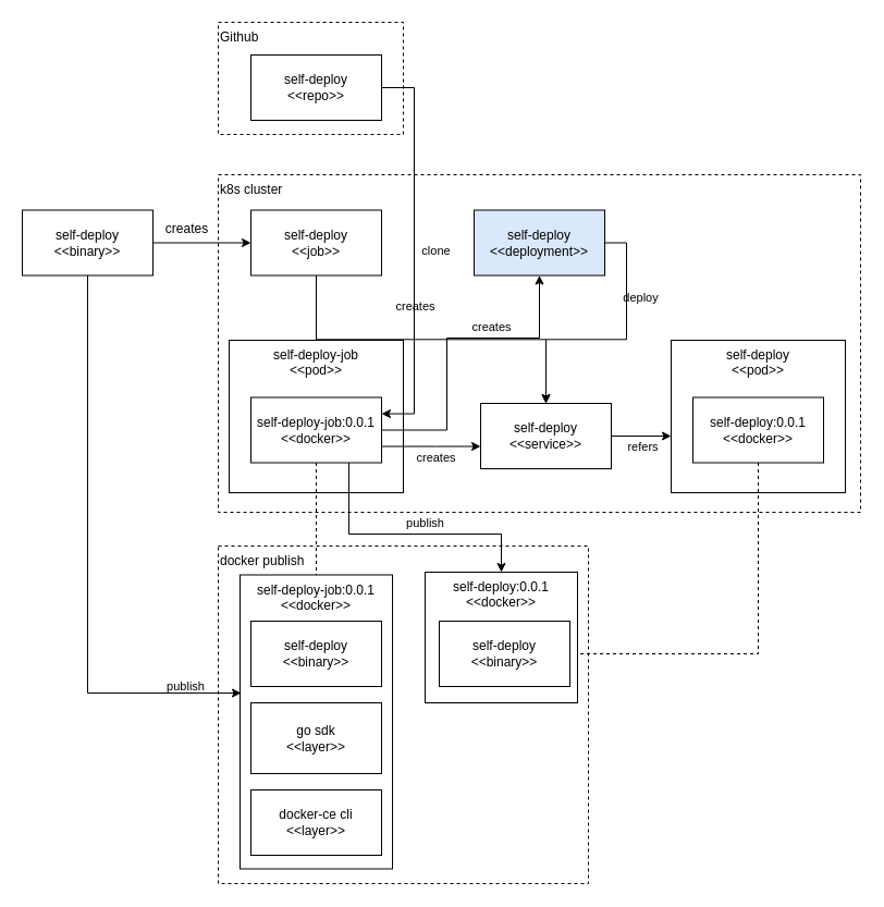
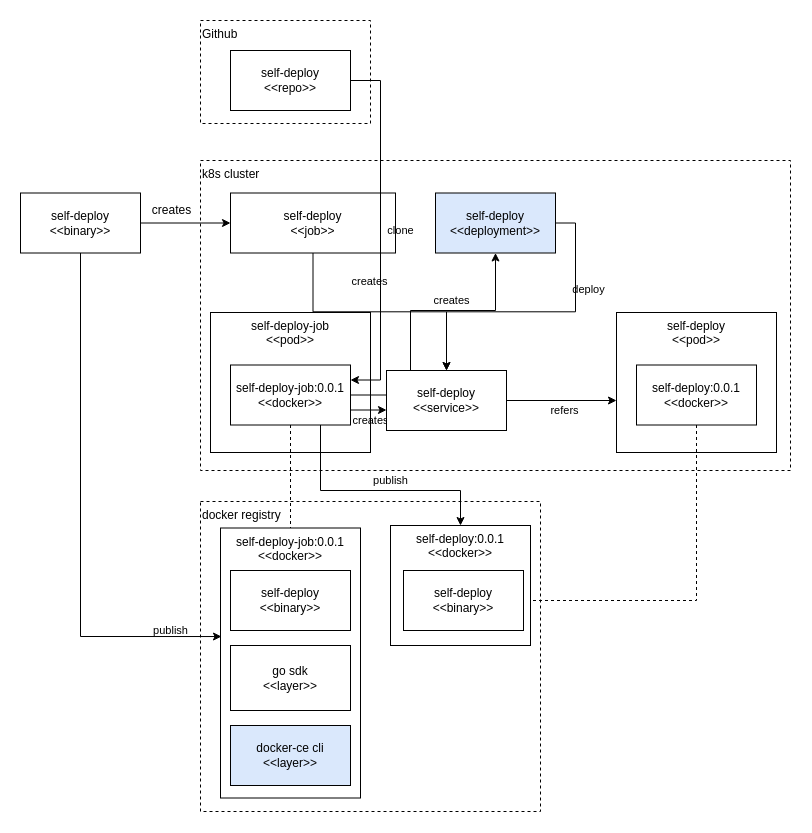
- <mxCell id="17" value="self-deploy &lt;br&gt;&amp;lt;&amp;lt;job&amp;gt;&amp;gt;" style="rounded=0;whiteSpace=wrap;html=1;labelBackgroundColor=none;fillColor=#ffffff;fontColor=#000000;" vertex="1" parent="1"><mxGeometry x="230" y="192.5" width="120" height="60" as="geometry" /></mxCell>
+ <mxCell id="17" value="self-deploy &lt;br&gt;&amp;lt;&amp;lt;job&amp;gt;&amp;gt;" style="rounded=0;whiteSpace=wrap;html=1;labelBackgroundColor=none;fillColor=#ffffff;fontColor=#000000;" vertex="1" parent="1"><mxGeometry x="230" y="192.5" width="165" height="60" as="geometry" /></mxCell>
- <mxCell id="21" value="self-deploy &lt;br&gt;&amp;lt;&amp;lt;service&amp;gt;&amp;gt;" style="rounded=0;whiteSpace=wrap;html=1;labelBackgroundColor=none;fillColor=#ffffff;fontColor=#000000;" vertex="1" parent="1"><mxGeometry x="441" y="370" width="120" height="60" as="geometry" /></mxCell>
+ <mxCell id="21" value="self-deploy &lt;br&gt;&amp;lt;&amp;lt;service&amp;gt;&amp;gt;" style="rounded=0;whiteSpace=wrap;html=1;labelBackgroundColor=none;fillColor=#ffffff;fontColor=#000000;" vertex="1" parent="1"><mxGeometry x="386" y="370" width="120" height="60" as="geometry" /></mxCell>
- <mxCell id="4" value="docker publish" style="rounded=0;whiteSpace=wrap;html=1;dashed=1;align=left;verticalAlign=top;fillColor=none;labelBackgroundColor=none;" vertex="1" parent="1"><mxGeometry x="200" y="501" width="340" height="310" as="geometry" /></mxCell>
+ <mxCell id="4" value="docker registry" style="rounded=0;whiteSpace=wrap;html=1;dashed=1;align=left;verticalAlign=top;fillColor=none;labelBackgroundColor=none;" vertex="1" parent="1"><mxGeometry x="200" y="501" width="340" height="310" as="geometry" /></mxCell>
- <mxCell id="28" value="docker-ce cli&lt;br&gt;&amp;lt;&amp;lt;layer&amp;gt;&amp;gt;" style="rounded=0;whiteSpace=wrap;html=1;labelBackgroundColor=none;fillColor=#ffffff;fontColor=#000000;strokeColor=#000000;" vertex="1" parent="1"><mxGeometry x="230" y="725" width="120" height="60" as="geometry" /></mxCell>
+ <mxCell id="28" value="docker-ce cli&lt;br&gt;&amp;lt;&amp;lt;layer&amp;gt;&amp;gt;" style="rounded=0;whiteSpace=wrap;html=1;labelBackgroundColor=none;fillColor=#dae8fc;fontColor=#000000;strokeColor=#000000;" vertex="1" parent="1"><mxGeometry x="230" y="725" width="120" height="60" as="geometry" /></mxCell>
